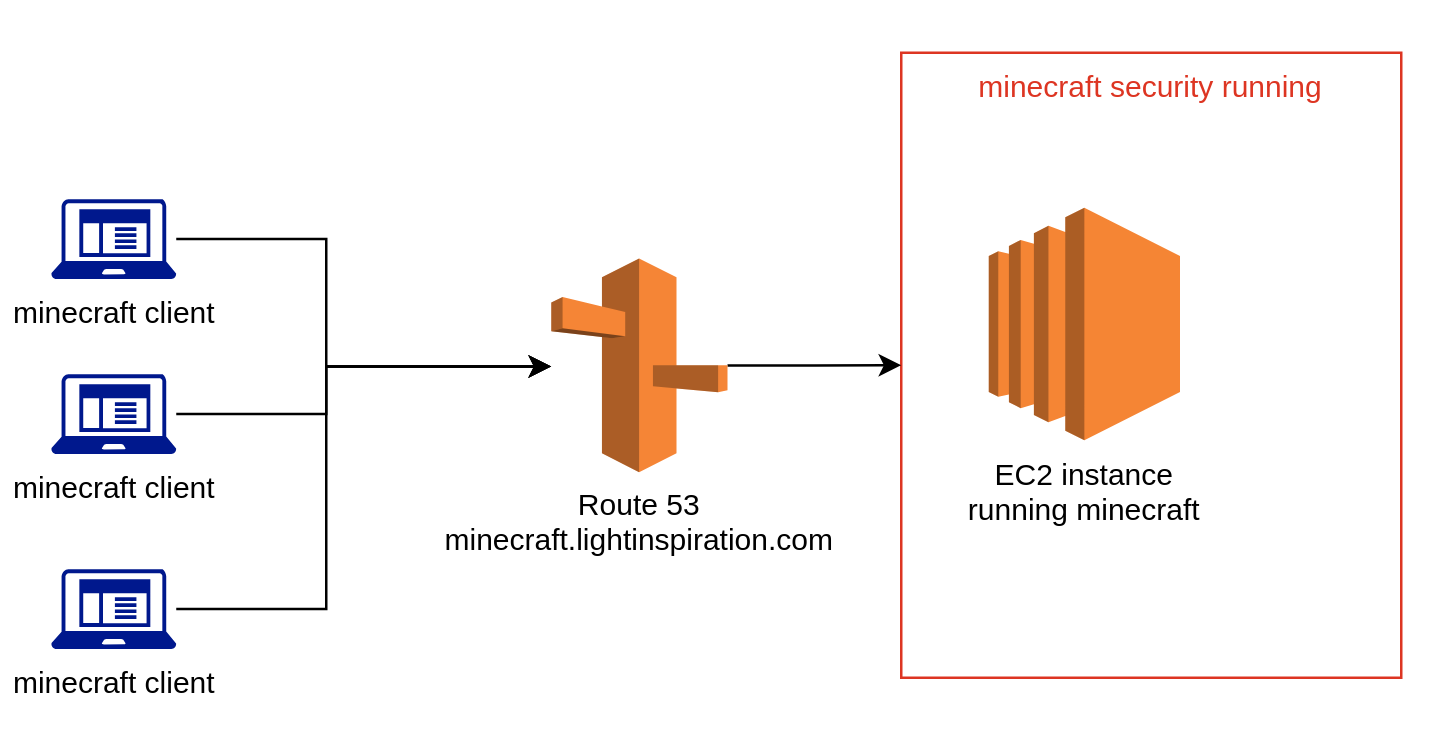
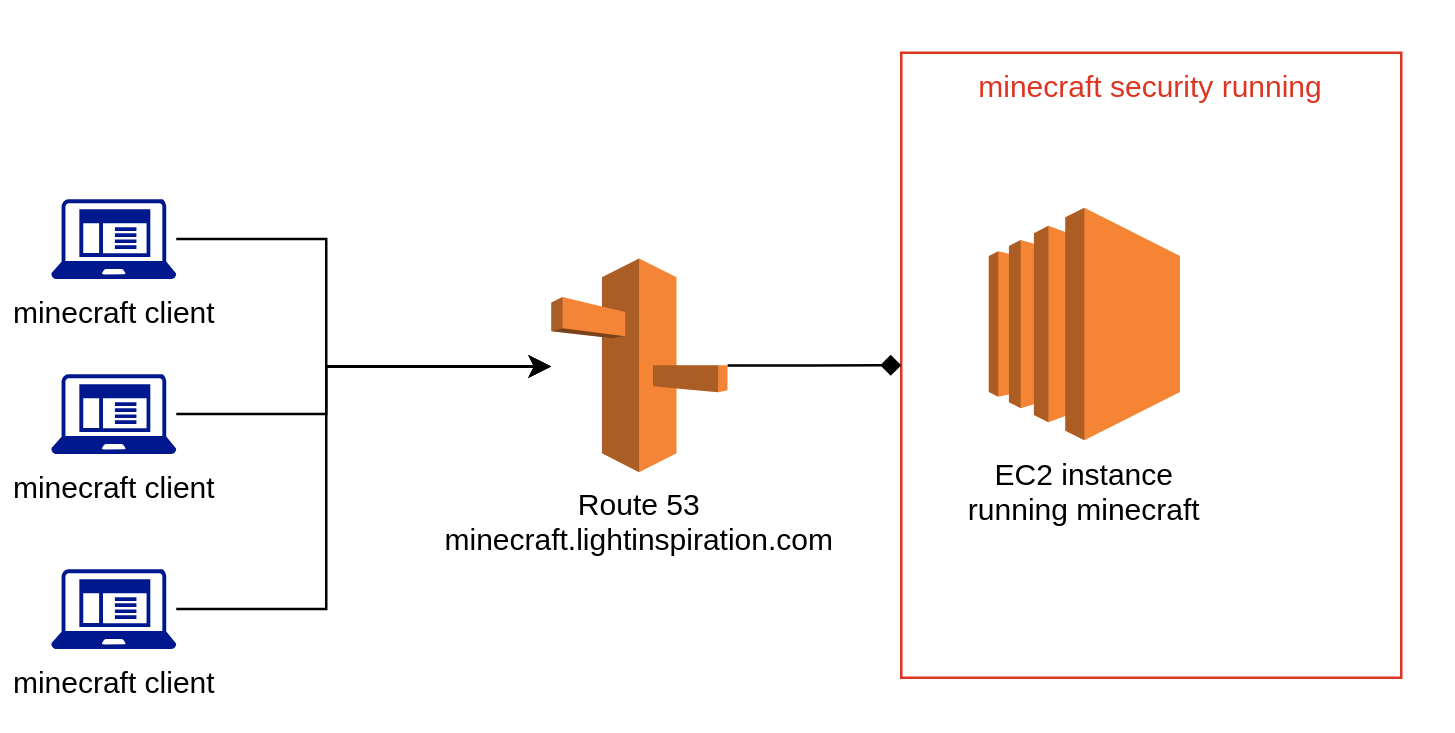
- <mxCell id="3" style="edgeStyle=orthogonalEdgeStyle;rounded=0;orthogonalLoop=1;jettySize=auto;html=1;" edge="1" parent="1" source="4" target="2"><mxGeometry relative="1" as="geometry" /></mxCell>
+ <mxCell id="3" style="edgeStyle=orthogonalEdgeStyle;rounded=0;orthogonalLoop=1;jettySize=auto;html=1;endArrow=diamond;" edge="1" parent="1" source="4" target="2"><mxGeometry relative="1" as="geometry" /></mxCell>
